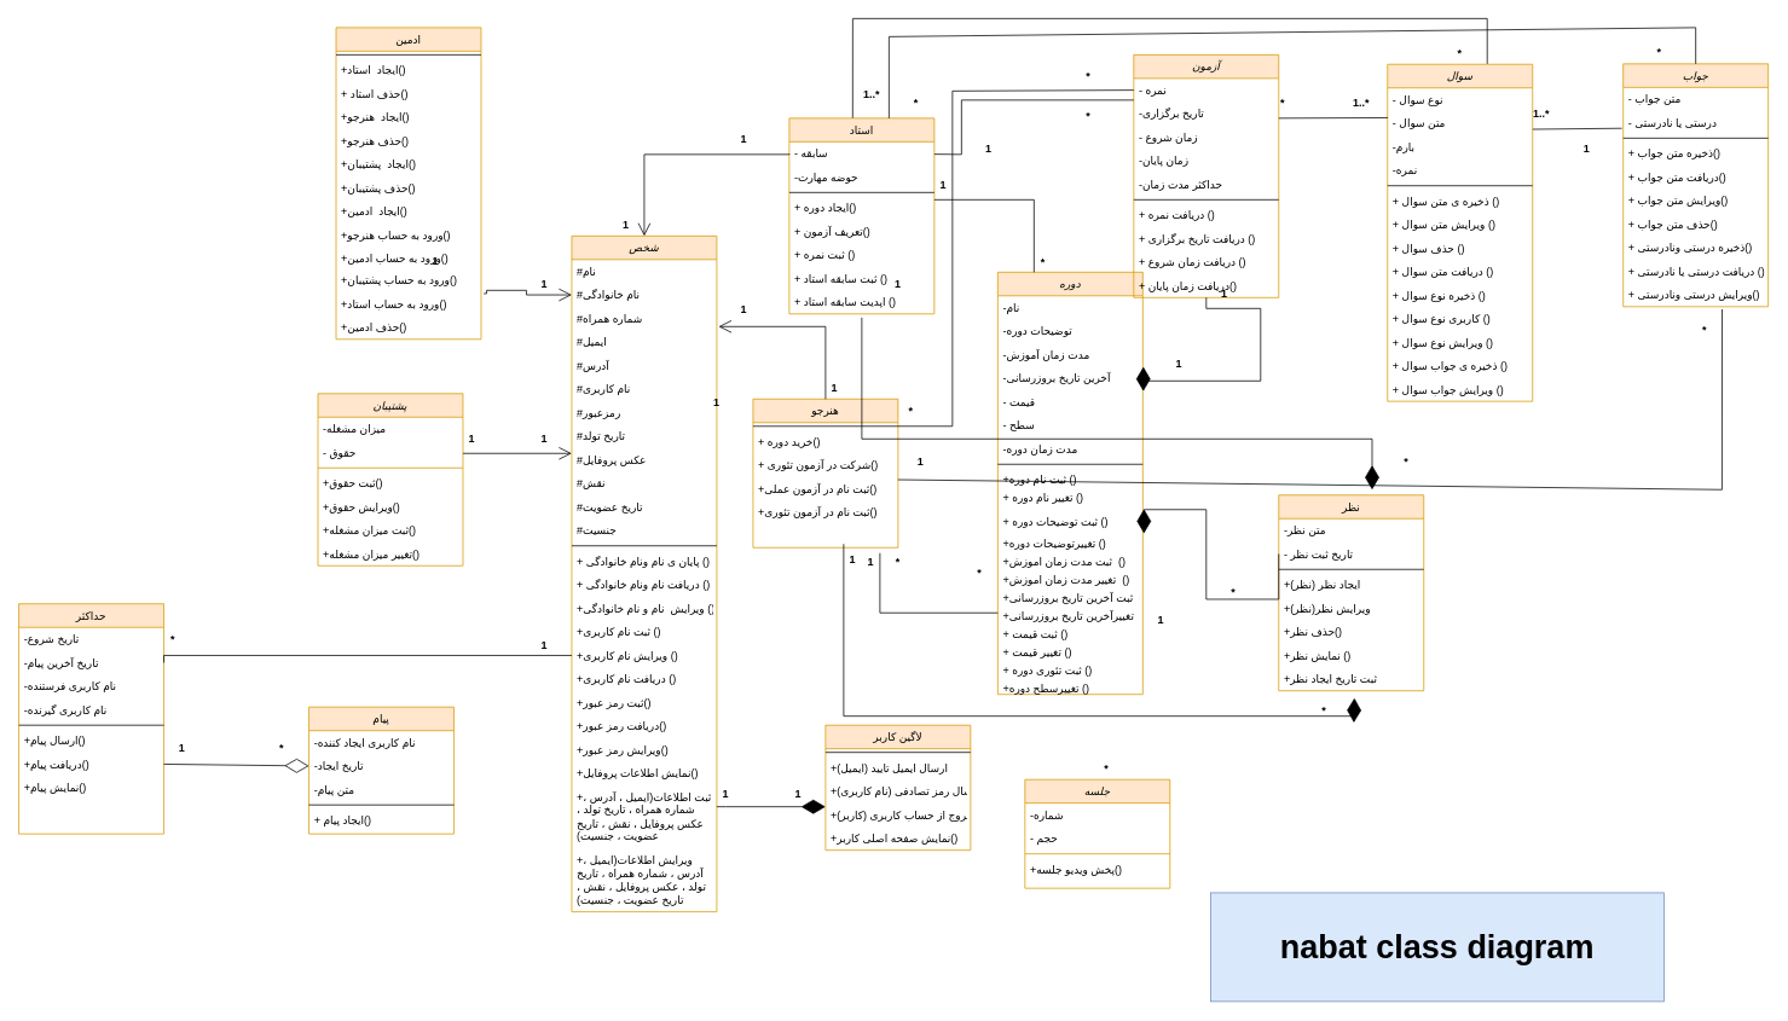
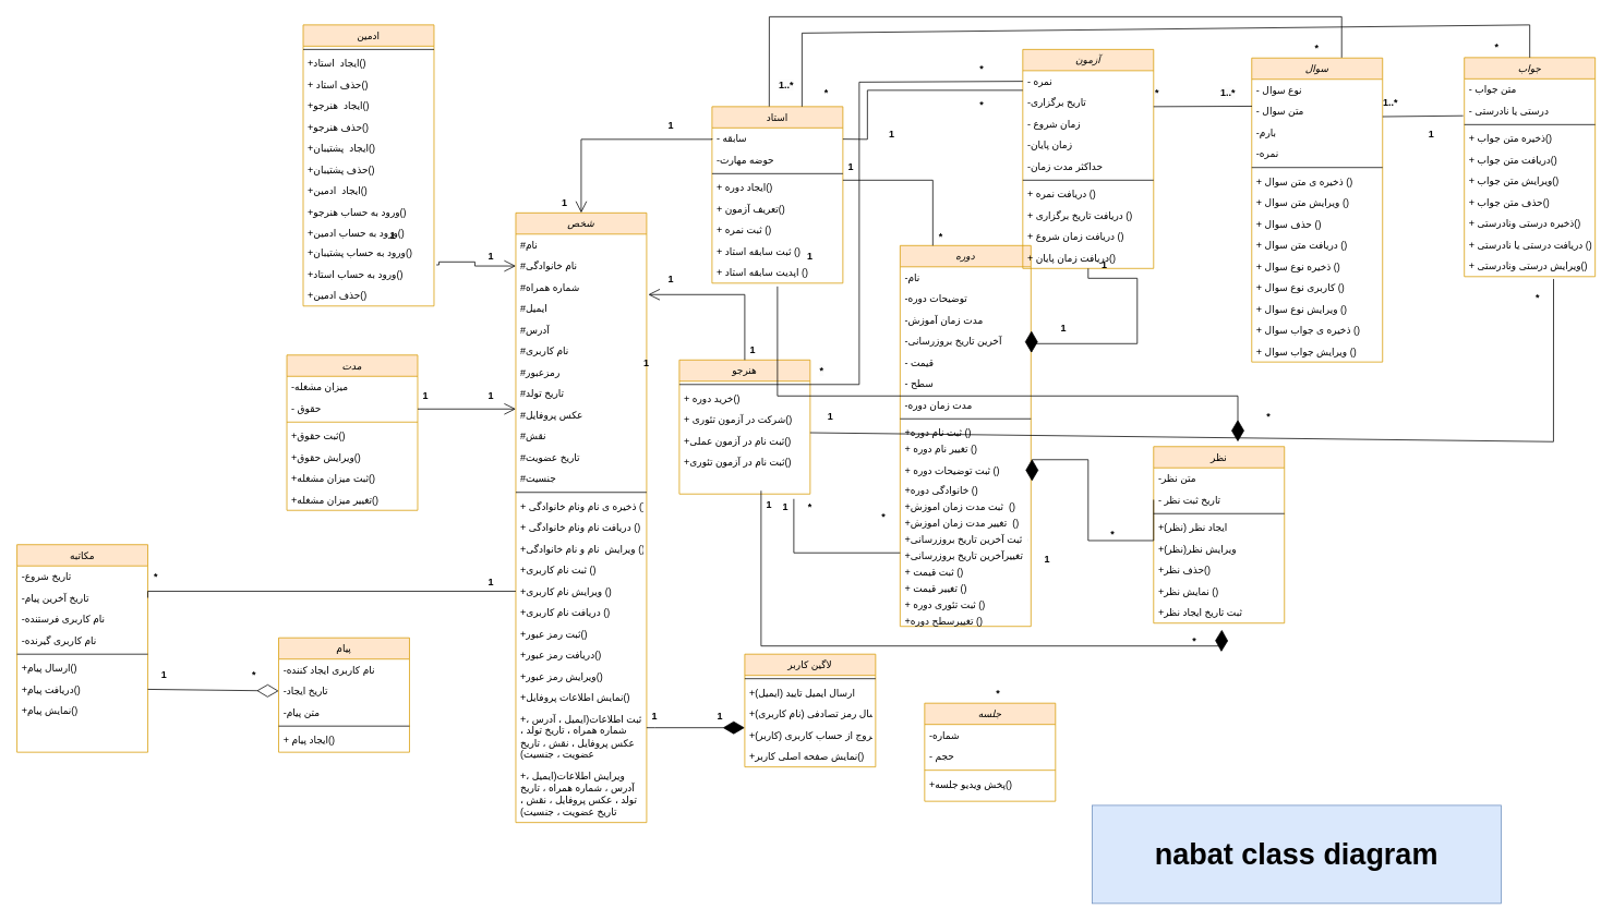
- <mxCell id="57" value="پشتیبان" style="swimlane;fontStyle=2;align=center;verticalAlign=top;childLayout=stackLayout;horizontal=1;startSize=26;horizontalStack=0;resizeParent=1;resizeLast=0;collapsible=1;marginBottom=0;rounded=0;shadow=0;strokeWidth=1;fillColor=#ffe6cc;strokeColor=#d79b00;" parent="1" vertex="1"><mxGeometry x="350" y="434" width="160" height="190" as="geometry"><mxRectangle x="230" y="140" width="160" height="26" as="alternateBounds" /></mxGeometry></mxCell>
+ <mxCell id="57" value="مدت" style="swimlane;fontStyle=2;align=center;verticalAlign=top;childLayout=stackLayout;horizontal=1;startSize=26;horizontalStack=0;resizeParent=1;resizeLast=0;collapsible=1;marginBottom=0;rounded=0;shadow=0;strokeWidth=1;fillColor=#ffe6cc;strokeColor=#d79b00;" parent="1" vertex="1"><mxGeometry x="350" y="434" width="160" height="190" as="geometry"><mxRectangle x="230" y="140" width="160" height="26" as="alternateBounds" /></mxGeometry></mxCell>
- <mxCell id="77" value="+تغییرتوضیحات دوره ()" style="text;align=left;verticalAlign=top;spacingLeft=4;spacingRight=4;overflow=hidden;rotatable=0;points=[[0,0.5],[1,0.5]];portConstraint=eastwest;" parent="65" vertex="1"><mxGeometry y="286" width="160" height="20" as="geometry" /></mxCell>
+ <mxCell id="77" value="+خانوادگی دوره ()" style="text;align=left;verticalAlign=top;spacingLeft=4;spacingRight=4;overflow=hidden;rotatable=0;points=[[0,0.5],[1,0.5]];portConstraint=eastwest;" parent="65" vertex="1"><mxGeometry y="286" width="160" height="20" as="geometry" /></mxCell>
- <mxCell id="16" value="+ پایان ی نام ونام خانوادگی ()" style="text;align=left;verticalAlign=top;spacingLeft=4;spacingRight=4;overflow=hidden;rotatable=0;points=[[0,0.5],[1,0.5]];portConstraint=eastwest;fontStyle=0" parent="2" vertex="1"><mxGeometry y="346" width="160" height="26" as="geometry" /></mxCell>
+ <mxCell id="16" value="+ ذخیره ی نام ونام خانوادگی ()" style="text;align=left;verticalAlign=top;spacingLeft=4;spacingRight=4;overflow=hidden;rotatable=0;points=[[0,0.5],[1,0.5]];portConstraint=eastwest;fontStyle=0" parent="2" vertex="1"><mxGeometry y="346" width="160" height="26" as="geometry" /></mxCell>
- <mxCell id="200" value="حداکثر" style="swimlane;fontStyle=0;align=center;verticalAlign=top;childLayout=stackLayout;horizontal=1;startSize=26;horizontalStack=0;resizeParent=1;resizeLast=0;collapsible=1;marginBottom=0;rounded=0;shadow=0;strokeWidth=1;fillColor=#ffe6cc;strokeColor=#d79b00;" vertex="1" parent="1"><mxGeometry x="20" y="666" width="160" height="254" as="geometry"><mxRectangle x="340" y="380" width="170" height="26" as="alternateBounds" /></mxGeometry></mxCell>
+ <mxCell id="200" value="مکاتبه" style="swimlane;fontStyle=0;align=center;verticalAlign=top;childLayout=stackLayout;horizontal=1;startSize=26;horizontalStack=0;resizeParent=1;resizeLast=0;collapsible=1;marginBottom=0;rounded=0;shadow=0;strokeWidth=1;fillColor=#ffe6cc;strokeColor=#d79b00;" vertex="1" parent="1"><mxGeometry x="20" y="666" width="160" height="254" as="geometry"><mxRectangle x="340" y="380" width="170" height="26" as="alternateBounds" /></mxGeometry></mxCell>
